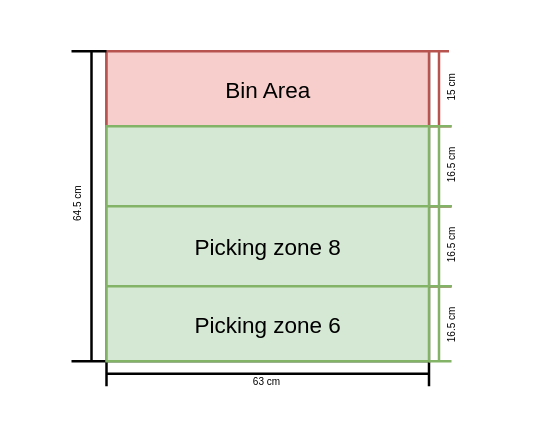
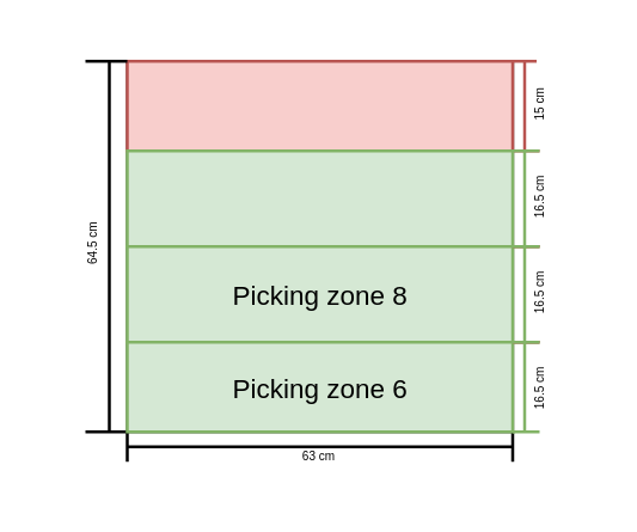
- <mxCell id="12" value="&lt;font style=&quot;font-size: 9px;&quot;&gt;Bin Area&lt;/font&gt;" style="text;html=1;strokeColor=none;fillColor=none;align=center;verticalAlign=middle;whiteSpace=wrap;rounded=0;" parent="1" vertex="1"><mxGeometry x="76.5" y="20" width="60" height="30" as="geometry" /></mxCell>
